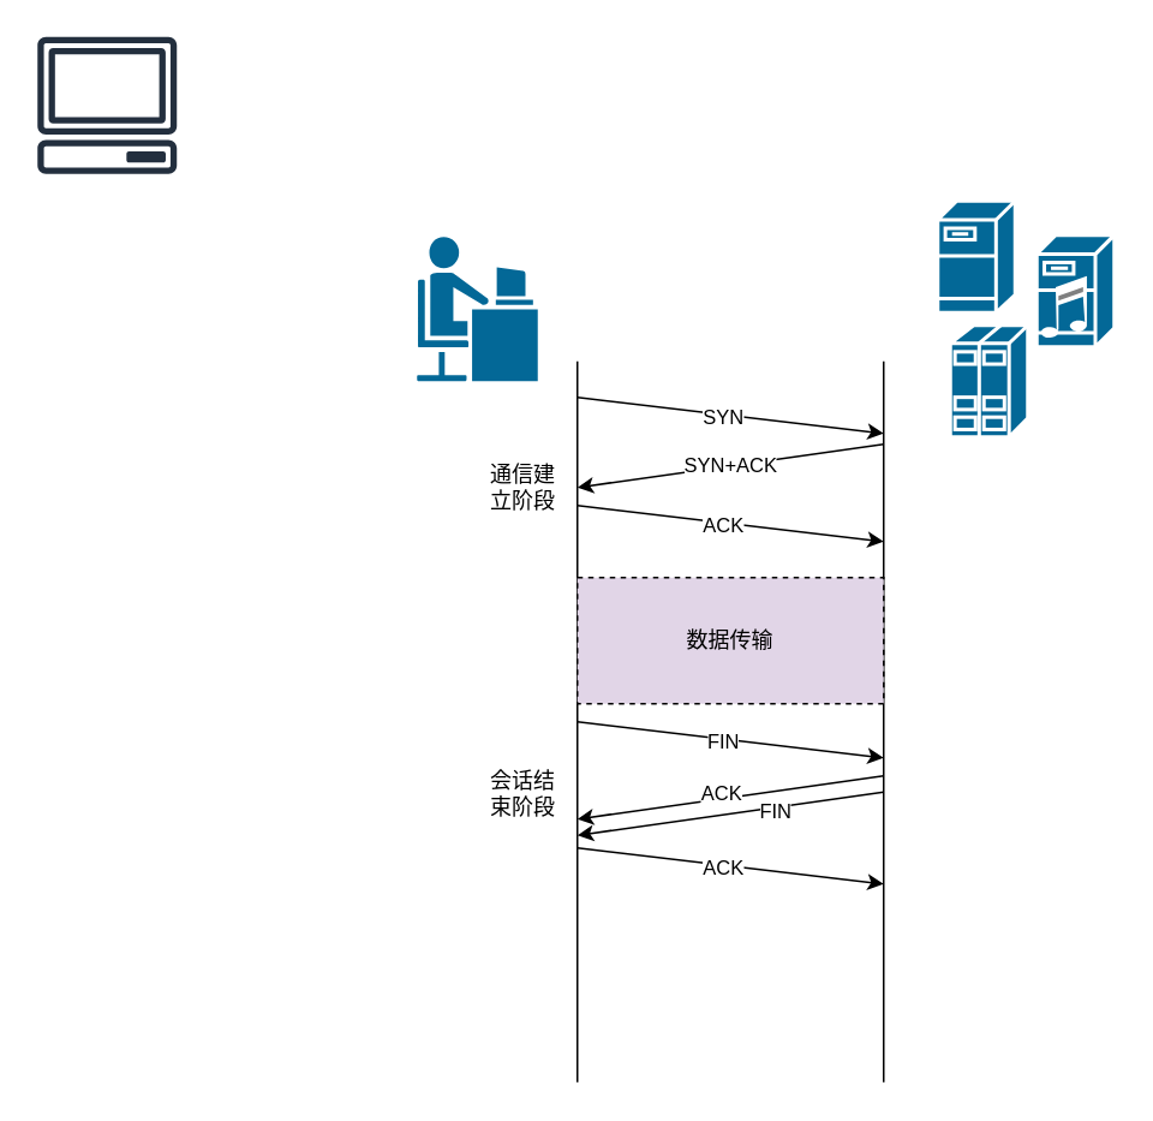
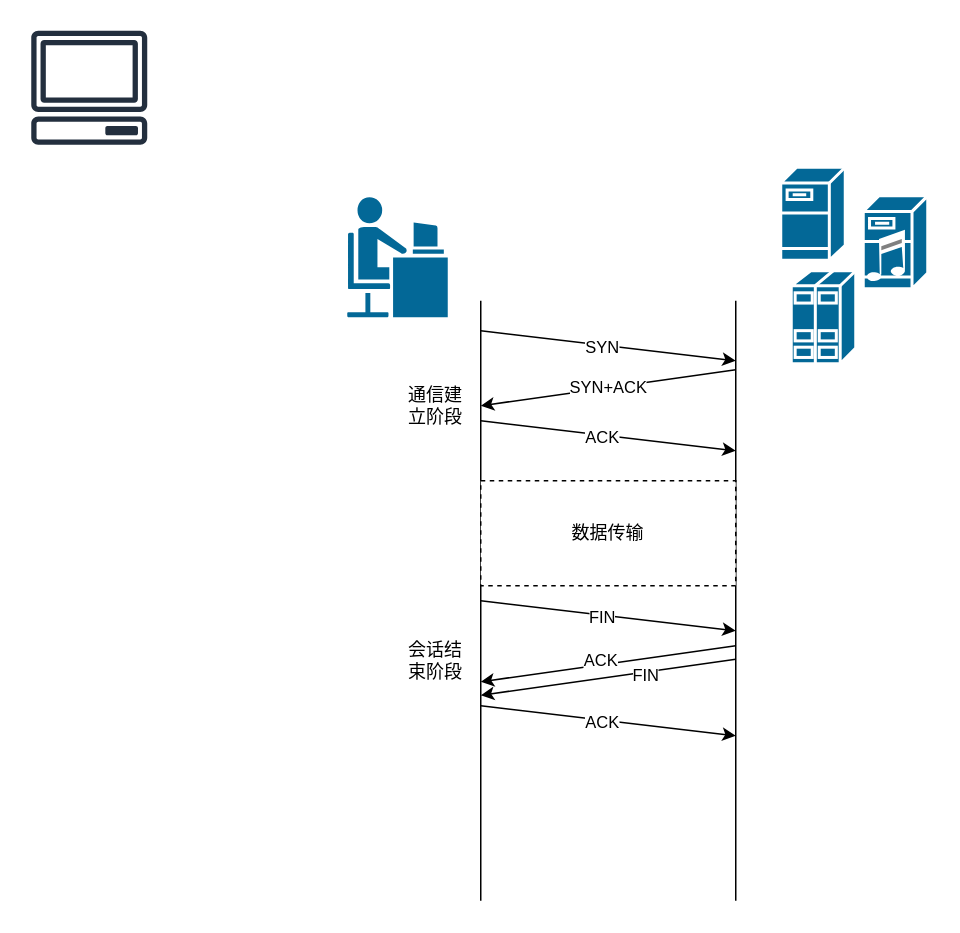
- <mxCell id="14" value="数据传输" style="rounded=0;whiteSpace=wrap;html=1;dashed=1;fillColor=#e1d5e7;" vertex="1" parent="1"><mxGeometry x="320" y="320" width="170" height="70" as="geometry" /></mxCell>
+ <mxCell id="14" value="数据传输" style="rounded=0;whiteSpace=wrap;html=1;dashed=1;" vertex="1" parent="1"><mxGeometry x="320" y="320" width="170" height="70" as="geometry" /></mxCell>
